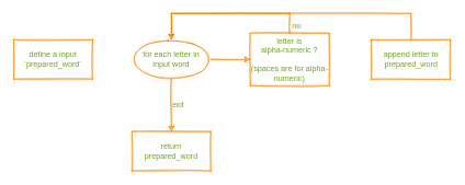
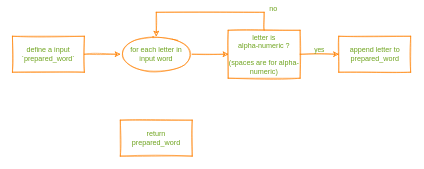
- <mxCell id="10" style="edgeStyle=orthogonalEdgeStyle;rounded=0;orthogonalLoop=1;jettySize=auto;html=1;exitX=0.5;exitY=0;exitDx=0;exitDy=0;entryX=0.5;entryY=0;entryDx=0;entryDy=0;strokeColor=#FF8000;sketch=1;labelBackgroundColor=none;fontColor=#6EA31D;fillOpacity=0;" edge="1" parent="1" source="11" target="6"><mxGeometry relative="1" as="geometry"><mxPoint x="260" y="120" as="targetPoint" /><Array as="points"><mxPoint x="625" y="20" /><mxPoint x="260" y="20" /></Array></mxGeometry></mxCell>
- <mxCell id="12" value="no" style="text;html=1;align=center;verticalAlign=middle;resizable=0;points=[];autosize=1;sketch=1;labelBackgroundColor=none;fontColor=#6EA31D;fillOpacity=0;" vertex="1" parent="1"><mxGeometry x="435" y="30" width="30" height="20" as="geometry" /></mxCell>
+ <mxCell id="12" value="no" style="text;html=1;align=center;verticalAlign=middle;resizable=0;points=[];autosize=1;sketch=1;labelBackgroundColor=none;fontColor=#6EA31D;fillOpacity=0;" vertex="1" parent="1"><mxGeometry x="440" y="5" width="30" height="20" as="geometry" /></mxCell>
+ <mxCell id="2" value="" style="edgeStyle=orthogonalEdgeStyle;rounded=0;orthogonalLoop=1;jettySize=auto;html=1;strokeColor=#FF8000;sketch=1;labelBackgroundColor=none;fontColor=#6EA31D;fillOpacity=0;" edge="1" parent="1" source="3" target="6"><mxGeometry relative="1" as="geometry" /></mxCell>
+ <mxCell id="7" value="yes&lt;br&gt;&amp;nbsp; &amp;nbsp;" style="edgeStyle=orthogonalEdgeStyle;rounded=0;orthogonalLoop=1;jettySize=auto;html=1;strokeColor=#FF8000;sketch=1;labelBackgroundColor=none;fontColor=#6EA31D;fillOpacity=0;" edge="1" parent="1" source="9" target="11"><mxGeometry relative="1" as="geometry" /></mxCell>
- <mxCell id="5" value="exit" style="edgeStyle=orthogonalEdgeStyle;rounded=0;orthogonalLoop=1;jettySize=auto;html=1;align=left;strokeColor=#FF8000;sketch=1;labelBackgroundColor=none;fontColor=#6EA31D;fillOpacity=0;" edge="1" parent="1" source="6" target="13"><mxGeometry relative="1" as="geometry" /></mxCell>
